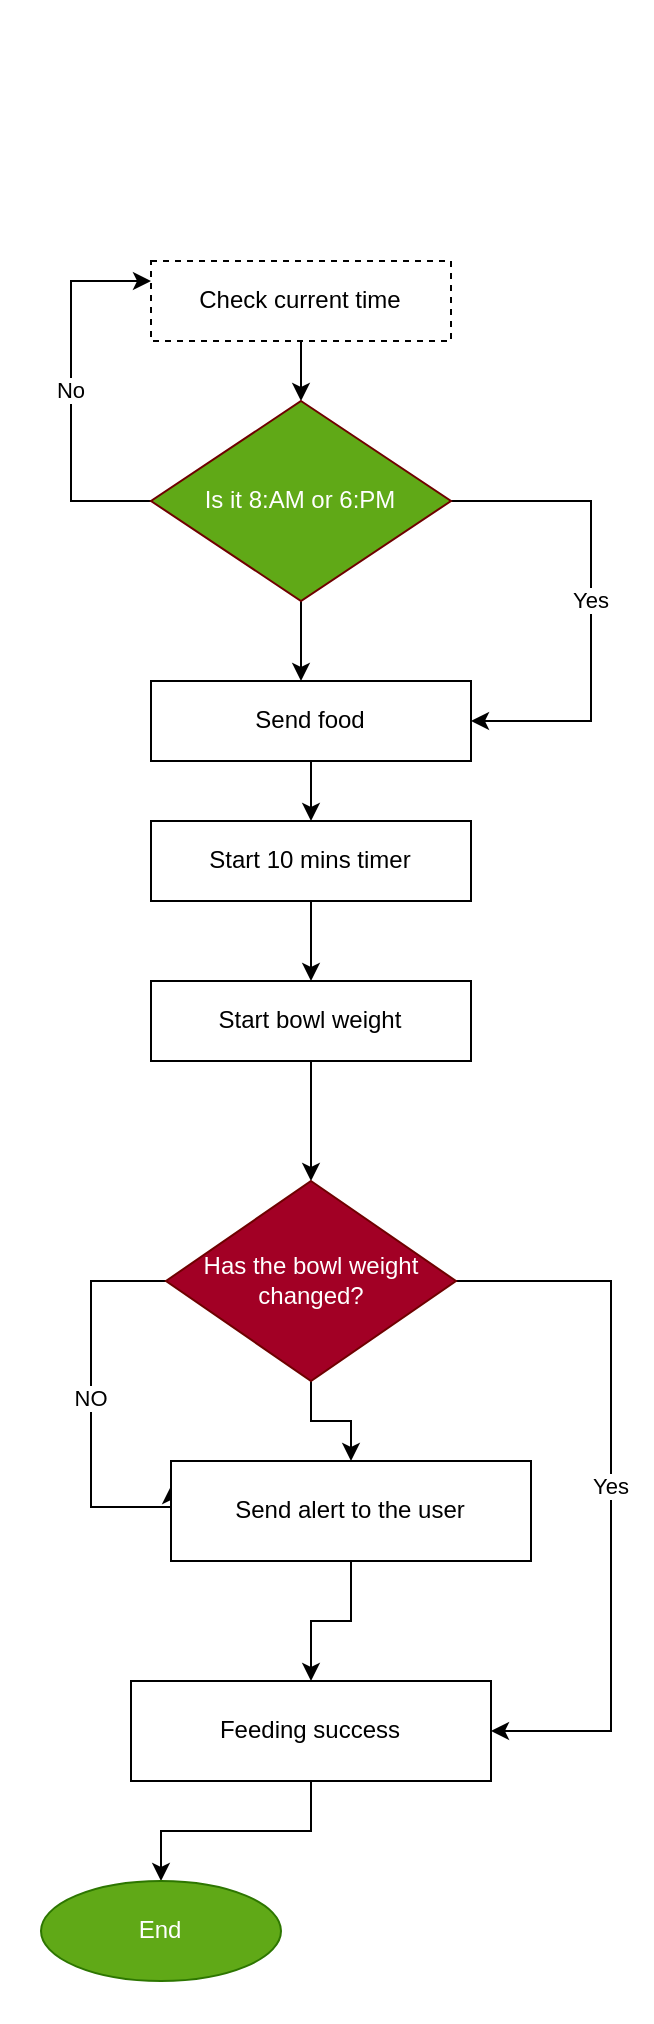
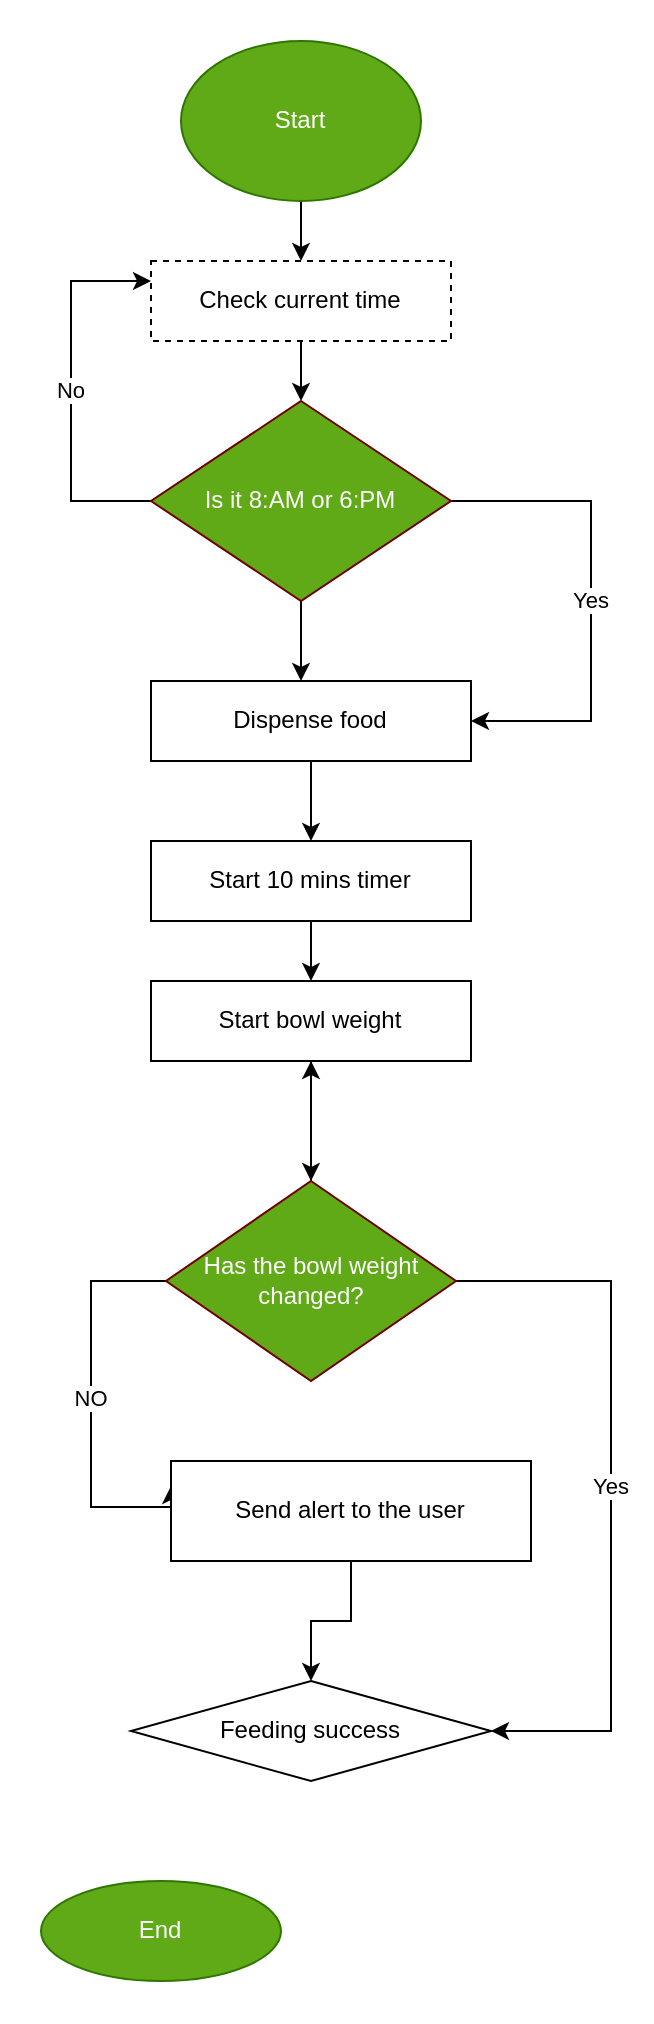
+ <mxCell id="3" value="Start" style="ellipse;whiteSpace=wrap;html=1;fillColor=#60a917;fontColor=#ffffff;strokeColor=#2D7600;" parent="1" vertex="1"><mxGeometry x="90" y="20" width="120" height="80" as="geometry" /></mxCell>
+ <mxCell id="2" value="" style="edgeStyle=orthogonalEdgeStyle;rounded=0;orthogonalLoop=1;jettySize=auto;html=1;" parent="1" source="3" target="5" edge="1"><mxGeometry relative="1" as="geometry" /></mxCell>
- <mxCell id="11" value="Send food" style="rounded=0;whiteSpace=wrap;html=1;" parent="1" vertex="1"><mxGeometry x="75" y="340" width="160" height="40" as="geometry" /></mxCell>
+ <mxCell id="11" value="Dispense food" style="rounded=0;whiteSpace=wrap;html=1;" parent="1" vertex="1"><mxGeometry x="75" y="340" width="160" height="40" as="geometry" /></mxCell>
- <mxCell id="13" value="Start 10 mins timer" style="whiteSpace=wrap;html=1;rounded=0;" parent="1" vertex="1"><mxGeometry x="75" y="410" width="160" height="40" as="geometry" /></mxCell>
+ <mxCell id="13" value="Start 10 mins timer" style="whiteSpace=wrap;html=1;rounded=0;" parent="1" vertex="1"><mxGeometry x="75" y="420" width="160" height="40" as="geometry" /></mxCell>
- <mxCell id="19" value="Has the bowl weight changed?" style="rhombus;whiteSpace=wrap;html=1;fillColor=#a20025;fontColor=#ffffff;strokeColor=#6F0000;" parent="1" vertex="1"><mxGeometry x="82.5" y="590" width="145" height="100" as="geometry" /></mxCell>
+ <mxCell id="19" value="Has the bowl weight changed?" style="rhombus;whiteSpace=wrap;html=1;fillColor=#60a917;fontColor=#ffffff;strokeColor=#6F0000;" parent="1" vertex="1"><mxGeometry x="82.5" y="590" width="145" height="100" as="geometry" /></mxCell>
- <mxCell id="16" value="" style="edgeStyle=orthogonalEdgeStyle;rounded=0;orthogonalLoop=1;jettySize=auto;html=1;" parent="1" source="19" target="21" edge="1"><mxGeometry relative="1" as="geometry" /></mxCell>
+ <mxCell id="16" value="" style="edgeStyle=orthogonalEdgeStyle;rounded=0;orthogonalLoop=1;jettySize=auto;html=1;" parent="1" source="19" target="15" edge="1"><mxGeometry relative="1" as="geometry" /></mxCell>
- <mxCell id="23" value="Feeding success" style="whiteSpace=wrap;html=1;" parent="1" vertex="1"><mxGeometry x="65" y="840" width="180" height="50" as="geometry" /></mxCell>
+ <mxCell id="23" value="Feeding success" style="rhombus;whiteSpace=wrap;html=1;" parent="1" vertex="1"><mxGeometry x="65" y="840" width="180" height="50" as="geometry" /></mxCell>
- <mxCell id="22" style="edgeStyle=orthogonalEdgeStyle;rounded=0;orthogonalLoop=1;jettySize=auto;html=1;entryX=0.5;entryY=0;entryDx=0;entryDy=0;" parent="1" source="23" target="24" edge="1"><mxGeometry relative="1" as="geometry" /></mxCell>
